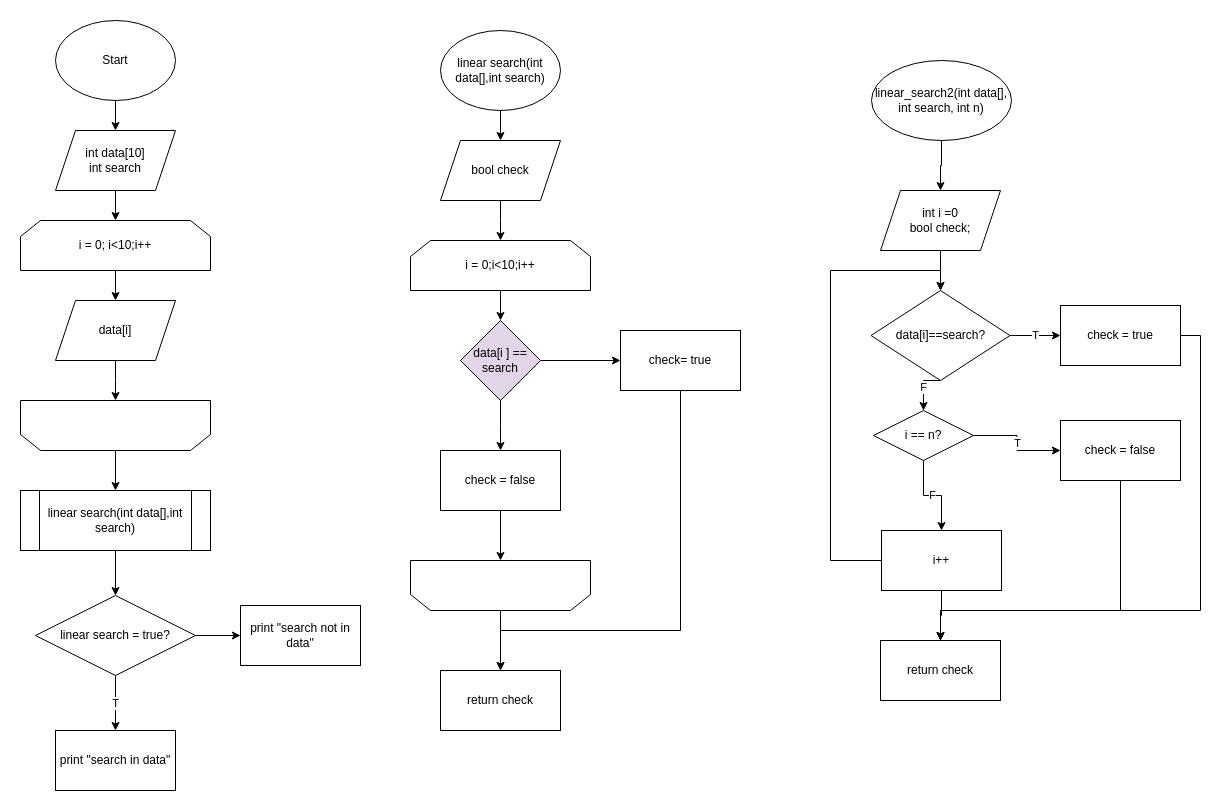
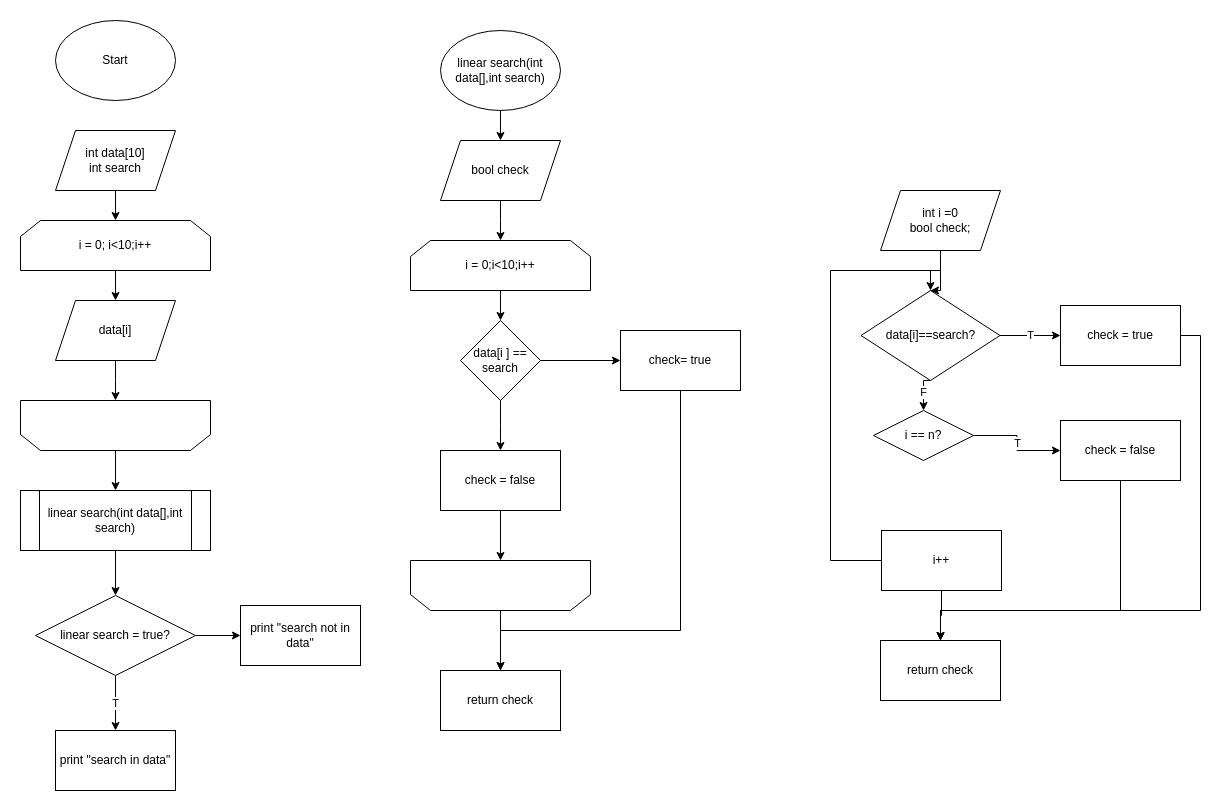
- <mxCell id="36" value="linear_search2(int data[], int search, int n)" style="ellipse;whiteSpace=wrap;html=1;" vertex="1" parent="1"><mxGeometry x="871" y="60" width="140" height="80" as="geometry" /></mxCell>
- <mxCell id="2" style="edgeStyle=orthogonalEdgeStyle;rounded=0;orthogonalLoop=1;jettySize=auto;html=1;exitX=0.5;exitY=1;exitDx=0;exitDy=0;entryX=0.5;entryY=0;entryDx=0;entryDy=0;" parent="1" source="3" target="5" edge="1"><mxGeometry relative="1" as="geometry" /></mxCell>
- <mxCell id="35" style="edgeStyle=orthogonalEdgeStyle;rounded=0;orthogonalLoop=1;jettySize=auto;html=1;exitX=0.5;exitY=1;exitDx=0;exitDy=0;entryX=0.5;entryY=0;entryDx=0;entryDy=0;" edge="1" parent="1" source="36" target="38"><mxGeometry relative="1" as="geometry"><mxPoint x="941.353" y="190" as="targetPoint" /></mxGeometry></mxCell>
- <mxCell id="41" value="data[i]==search?" style="rhombus;whiteSpace=wrap;html=1;" vertex="1" parent="1"><mxGeometry x="870.5" y="290" width="139" height="90" as="geometry" /></mxCell>
+ <mxCell id="41" value="data[i]==search?" style="rhombus;whiteSpace=wrap;html=1;" vertex="1" parent="1"><mxGeometry x="860.5" y="290" width="139" height="90" as="geometry" /></mxCell>
- <mxCell id="22" value="data[i ] == search" style="rhombus;whiteSpace=wrap;html=1;fillColor=#e1d5e7;" parent="1" vertex="1"><mxGeometry x="460" y="320" width="80" height="80" as="geometry" /></mxCell>
+ <mxCell id="22" value="data[i ] == search" style="rhombus;whiteSpace=wrap;html=1;" parent="1" vertex="1"><mxGeometry x="460" y="320" width="80" height="80" as="geometry" /></mxCell>
- <mxCell id="44" value="F" style="edgeStyle=orthogonalEdgeStyle;rounded=0;orthogonalLoop=1;jettySize=auto;html=1;exitX=0.5;exitY=1;exitDx=0;exitDy=0;entryX=0.5;entryY=0;entryDx=0;entryDy=0;" edge="1" parent="1" source="46" target="49"><mxGeometry relative="1" as="geometry" /></mxCell>
